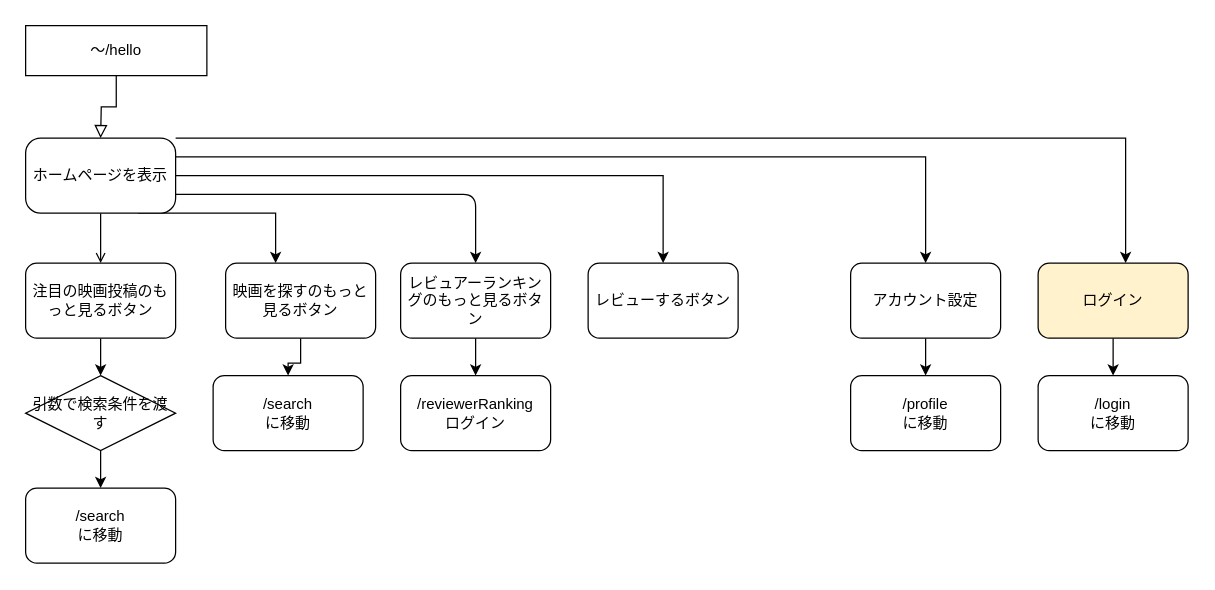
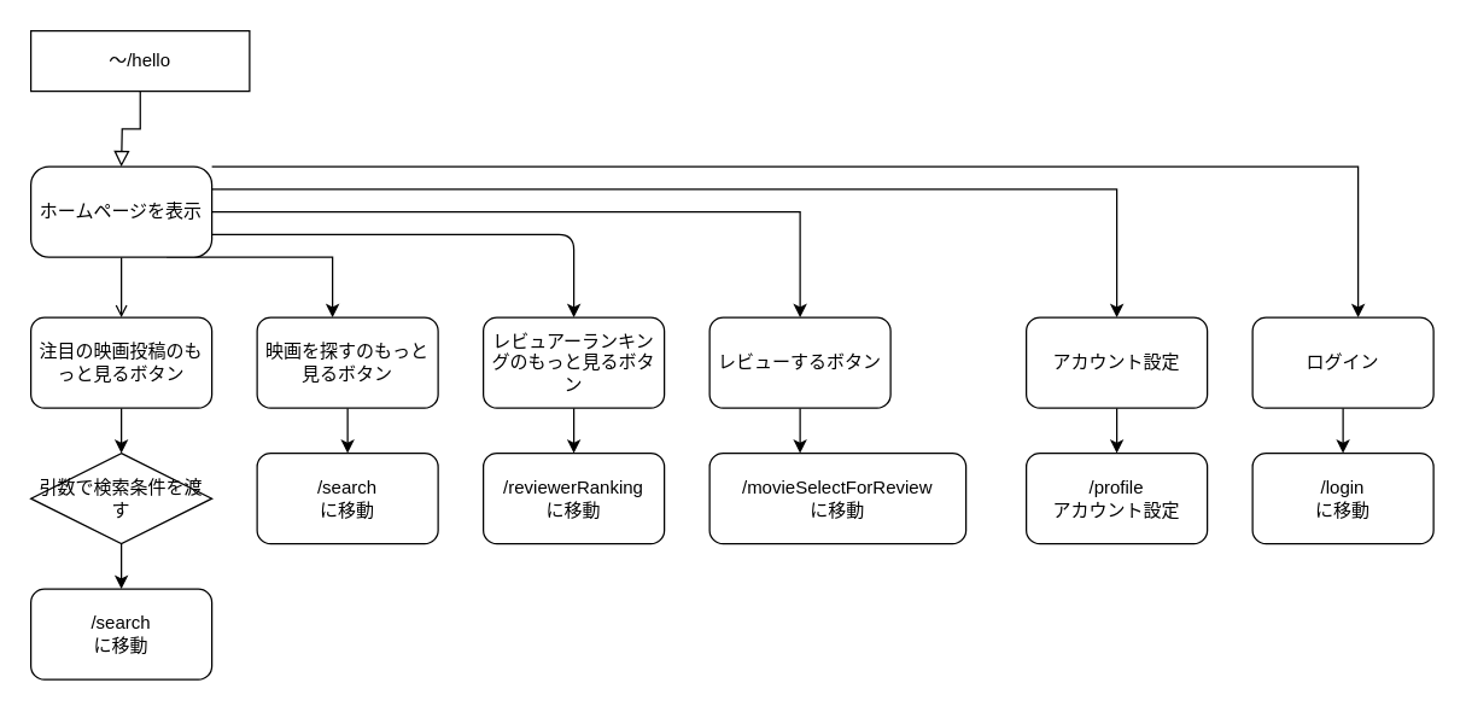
- <mxCell id="14" value="&lt;span&gt;映画を探すのもっと見るボタン&lt;/span&gt;" style="whiteSpace=wrap;html=1;rounded=1;" vertex="1" parent="1"><mxGeometry x="180" y="210" width="120" height="60" as="geometry" /></mxCell>
+ <mxCell id="14" value="&lt;span&gt;映画を探すのもっと見るボタン&lt;/span&gt;" style="whiteSpace=wrap;html=1;rounded=1;" vertex="1" parent="1"><mxGeometry x="170" y="210" width="120" height="60" as="geometry" /></mxCell>
- <mxCell id="28" value="ログイン" style="rounded=1;whiteSpace=wrap;html=1;fillColor=#fff2cc;" vertex="1" parent="1"><mxGeometry x="830" y="210" width="120" height="60" as="geometry" /></mxCell>
+ <mxCell id="28" value="ログイン" style="rounded=1;whiteSpace=wrap;html=1;" vertex="1" parent="1"><mxGeometry x="830" y="210" width="120" height="60" as="geometry" /></mxCell>
+ <mxCell id="22" value="" style="edgeStyle=orthogonalEdgeStyle;rounded=0;orthogonalLoop=1;jettySize=auto;html=1;" edge="1" parent="1" source="23" target="24"><mxGeometry relative="1" as="geometry"><mxPoint x="530" y="300" as="targetPoint" /><Array as="points"><mxPoint x="530" y="300" /><mxPoint x="530" y="300" /></Array></mxGeometry></mxCell>
- <mxCell id="21" value="/reviewerRanking&lt;br&gt;ログイン" style="whiteSpace=wrap;html=1;rounded=1;" vertex="1" parent="1"><mxGeometry x="320" y="300" width="120" height="60" as="geometry" /></mxCell>
+ <mxCell id="21" value="/reviewerRanking&lt;br&gt;に移動" style="whiteSpace=wrap;html=1;rounded=1;" vertex="1" parent="1"><mxGeometry x="320" y="300" width="120" height="60" as="geometry" /></mxCell>
+ <mxCell id="24" value="/movieSelectForReview&lt;br&gt;に移動" style="whiteSpace=wrap;html=1;rounded=1;" vertex="1" parent="1"><mxGeometry x="470" y="300" width="170" height="60" as="geometry" /></mxCell>
- <mxCell id="29" value="/profile&lt;br&gt;に移動" style="whiteSpace=wrap;html=1;rounded=1;" vertex="1" parent="1"><mxGeometry x="680" y="300" width="120" height="60" as="geometry" /></mxCell>
+ <mxCell id="29" value="/profile&lt;br&gt;アカウント設定" style="whiteSpace=wrap;html=1;rounded=1;" vertex="1" parent="1"><mxGeometry x="680" y="300" width="120" height="60" as="geometry" /></mxCell>
